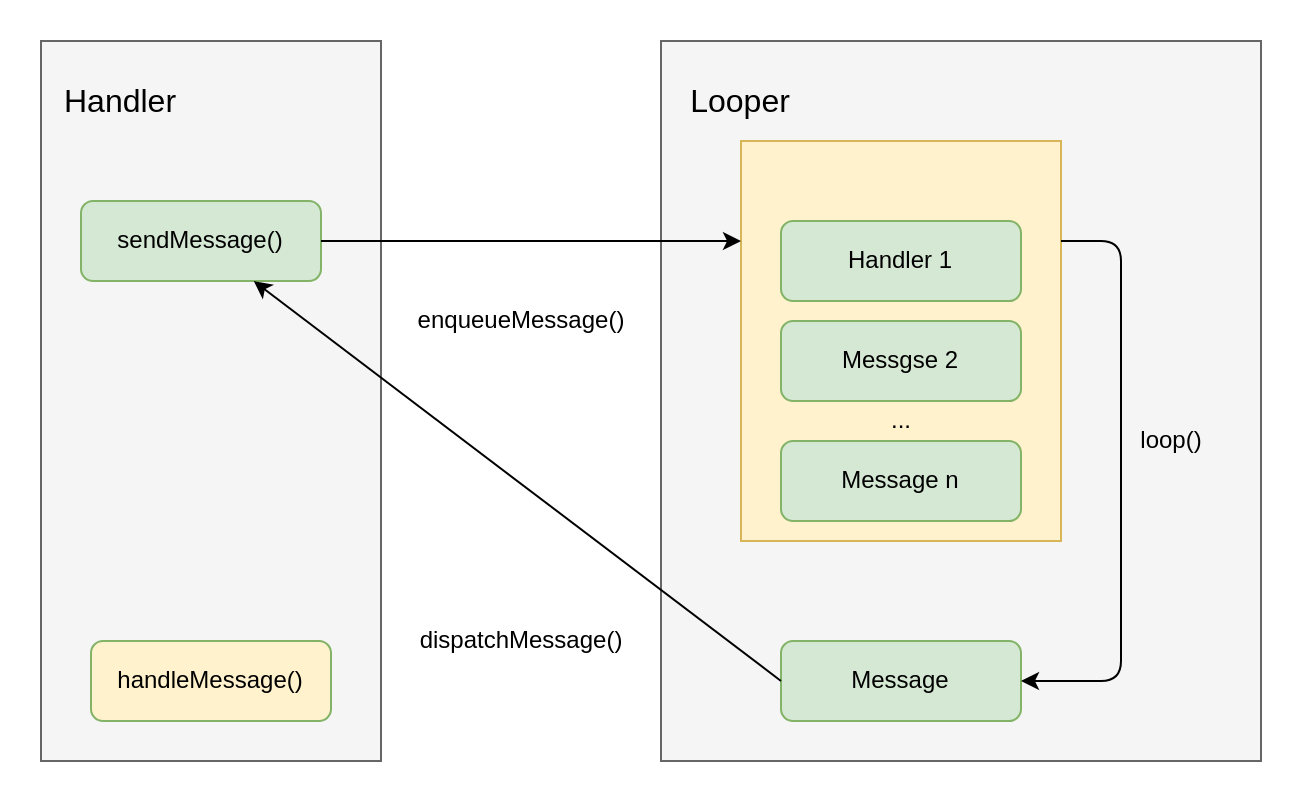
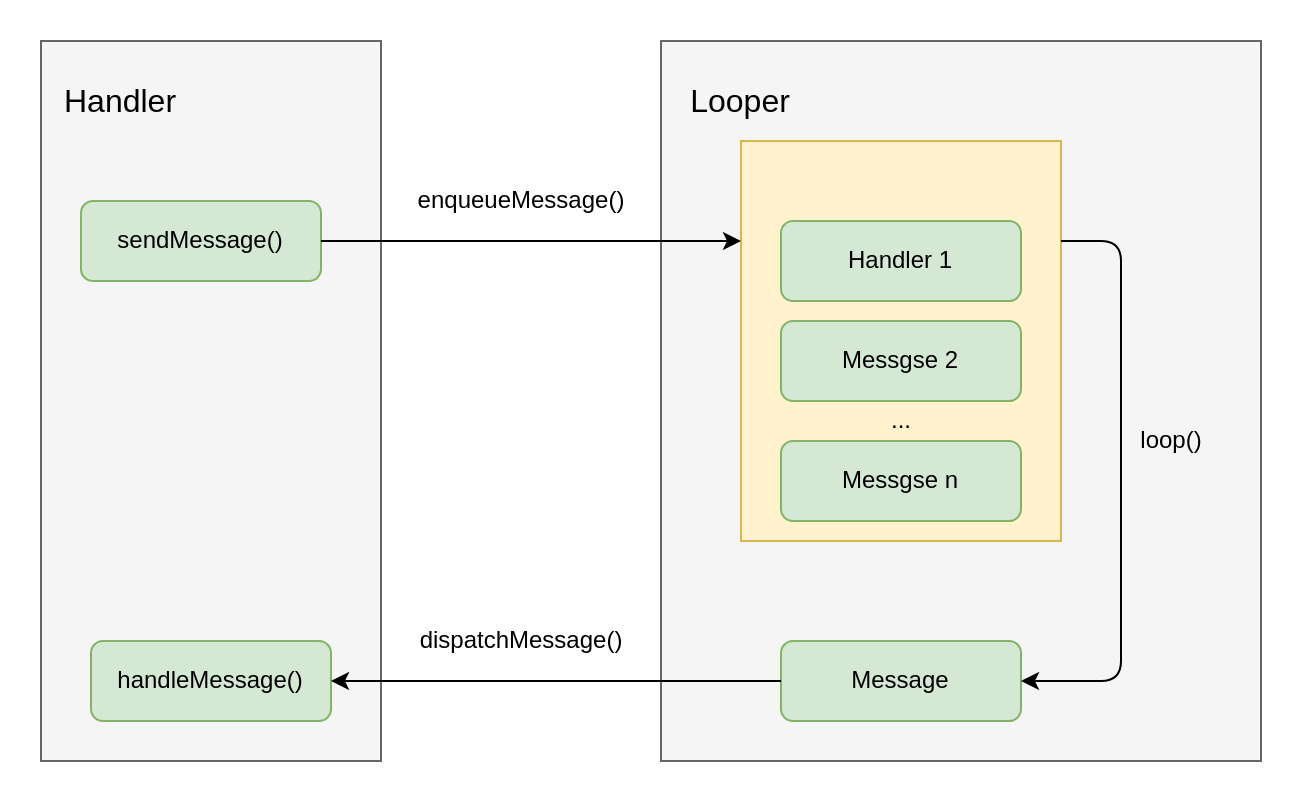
- <mxCell id="17" value="enqueueMessage()" style="text;html=1;align=center;verticalAlign=middle;resizable=0;points=[];autosize=1;strokeColor=none;" vertex="1" parent="1"><mxGeometry x="200" y="150" width="120" height="20" as="geometry" /></mxCell>
+ <mxCell id="17" value="enqueueMessage()" style="text;html=1;align=center;verticalAlign=middle;resizable=0;points=[];autosize=1;strokeColor=none;" vertex="1" parent="1"><mxGeometry x="200" y="90" width="120" height="20" as="geometry" /></mxCell>
- <mxCell id="7" value="Message n" style="rounded=1;whiteSpace=wrap;html=1;fillColor=#d5e8d4;strokeColor=#82b366;" vertex="1" parent="1"><mxGeometry x="390" y="220" width="120" height="40" as="geometry" /></mxCell>
+ <mxCell id="7" value="Messgse n" style="rounded=1;whiteSpace=wrap;html=1;fillColor=#d5e8d4;strokeColor=#82b366;" vertex="1" parent="1"><mxGeometry x="390" y="220" width="120" height="40" as="geometry" /></mxCell>
- <mxCell id="18" value="" style="endArrow=classic;html=1;exitX=0;exitY=0.5;exitDx=0;exitDy=0;" edge="1" parent="1" source="13" target="10"><mxGeometry width="50" height="50" relative="1" as="geometry"><mxPoint x="290" y="170" as="sourcePoint" /><mxPoint x="340" y="120" as="targetPoint" /></mxGeometry></mxCell>
+ <mxCell id="18" value="" style="endArrow=classic;html=1;exitX=0;exitY=0.5;exitDx=0;exitDy=0;entryX=1;entryY=0.5;entryDx=0;entryDy=0;" edge="1" parent="1" source="13" target="11"><mxGeometry width="50" height="50" relative="1" as="geometry"><mxPoint x="290" y="170" as="sourcePoint" /><mxPoint x="340" y="120" as="targetPoint" /></mxGeometry></mxCell>
- <mxCell id="11" value="handleMessage()" style="rounded=1;whiteSpace=wrap;html=1;fillColor=#fff2cc;strokeColor=#82b366;" vertex="1" parent="1"><mxGeometry x="45" y="320" width="120" height="40" as="geometry" /></mxCell>
+ <mxCell id="11" value="handleMessage()" style="rounded=1;whiteSpace=wrap;html=1;fillColor=#d5e8d4;strokeColor=#82b366;" vertex="1" parent="1"><mxGeometry x="45" y="320" width="120" height="40" as="geometry" /></mxCell>
